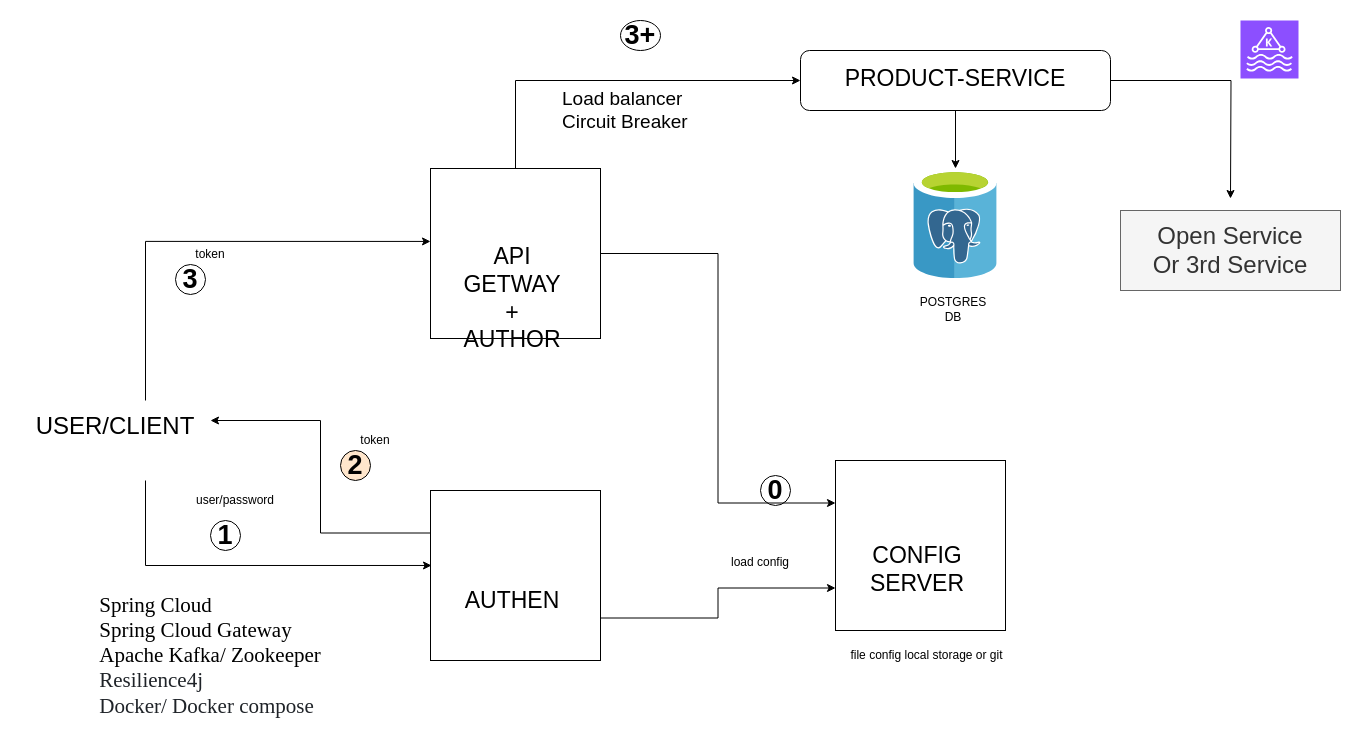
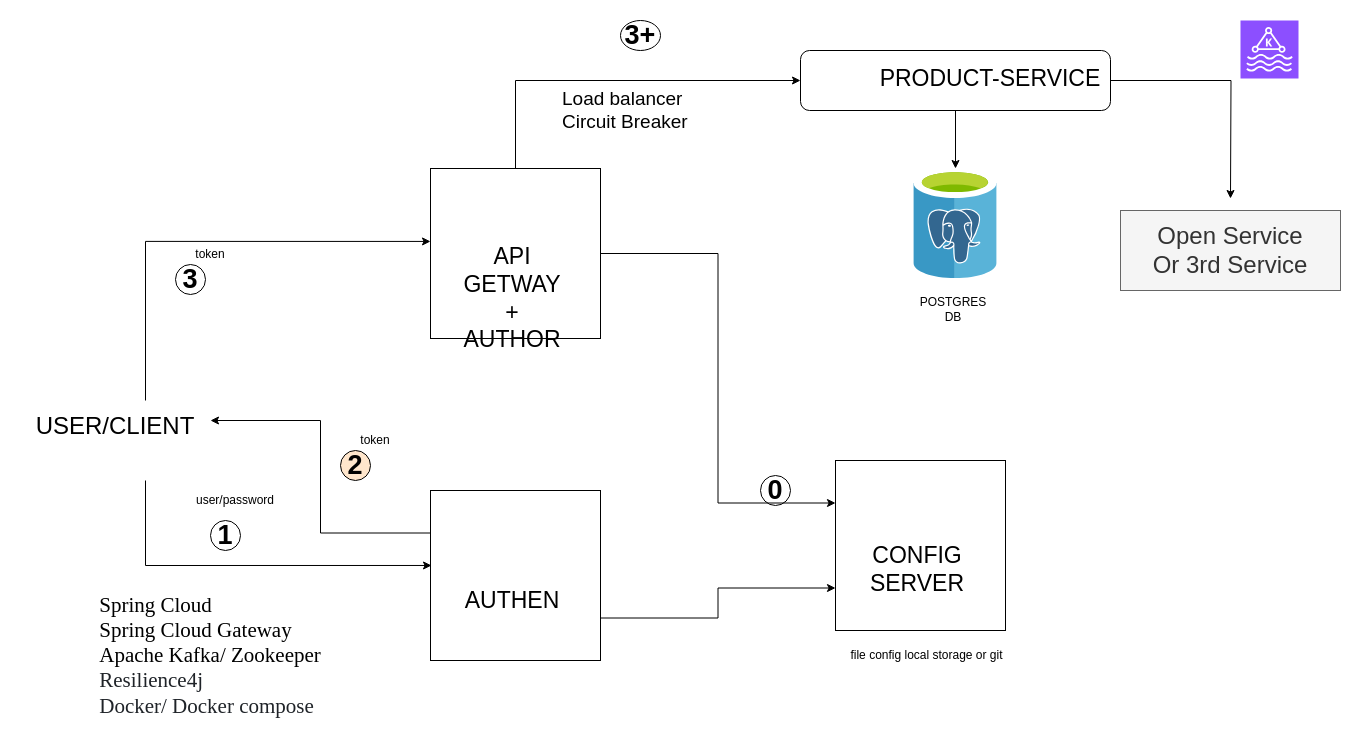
- <mxCell id="35" value="&lt;span style=&quot;font-size: 23px;&quot;&gt;PRODUCT-SERVICE&lt;/span&gt;" style="text;html=1;align=center;verticalAlign=middle;whiteSpace=wrap;rounded=0;" vertex="1" parent="1"><mxGeometry x="840" y="65" width="230" height="25" as="geometry" /></mxCell>
+ <mxCell id="35" value="&lt;span style=&quot;font-size: 23px;&quot;&gt;PRODUCT-SERVICE&lt;/span&gt;" style="text;html=1;align=center;verticalAlign=middle;whiteSpace=wrap;rounded=0;" vertex="1" parent="1"><mxGeometry x="875" y="65" width="230" height="25" as="geometry" /></mxCell>
- <mxCell id="34" value="load config" style="text;html=1;align=center;verticalAlign=middle;whiteSpace=wrap;rounded=0;" vertex="1" parent="1"><mxGeometry x="715" y="552" width="90" height="20" as="geometry" /></mxCell>
